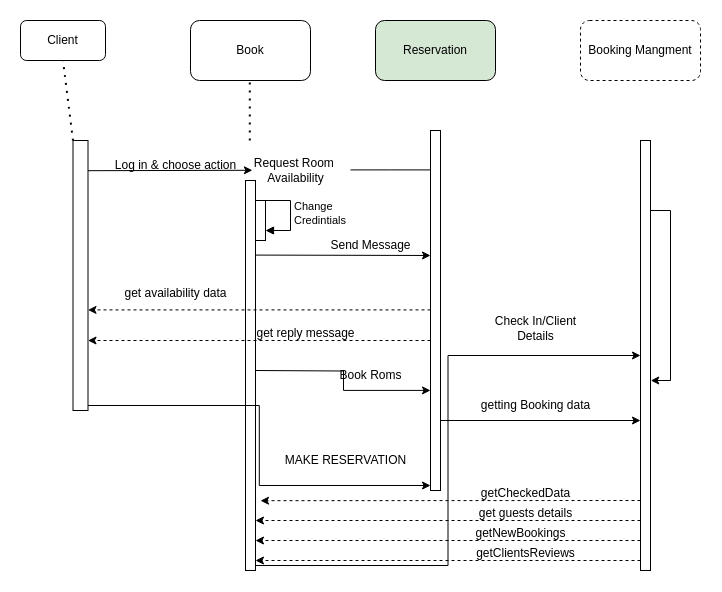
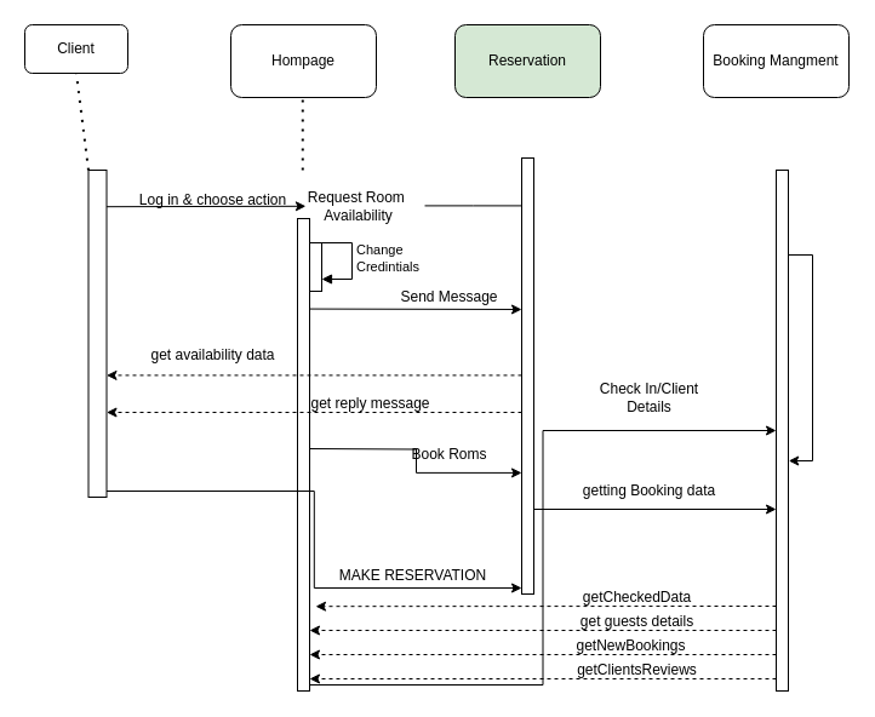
- <mxCell id="3" value="Book" style="rounded=1;whiteSpace=wrap;html=1;" parent="1" vertex="1"><mxGeometry x="190" y="20" width="120" height="60" as="geometry" /></mxCell>
+ <mxCell id="3" value="Hompage" style="rounded=1;whiteSpace=wrap;html=1;" parent="1" vertex="1"><mxGeometry x="190" y="20" width="120" height="60" as="geometry" /></mxCell>
- <mxCell id="5" value="Booking Mangment" style="rounded=1;whiteSpace=wrap;html=1;dashed=1;" parent="1" vertex="1"><mxGeometry x="580" y="20" width="120" height="60" as="geometry" /></mxCell>
+ <mxCell id="5" value="Booking Mangment" style="rounded=1;whiteSpace=wrap;html=1;" parent="1" vertex="1"><mxGeometry x="580" y="20" width="120" height="60" as="geometry" /></mxCell>
- <mxCell id="29" value="MAKE RESERVATION" style="text;html=1;align=center;verticalAlign=middle;resizable=0;points=[];autosize=1;strokeColor=none;fillColor=none;" vertex="1" parent="1"><mxGeometry x="275" y="445" width="140" height="30" as="geometry" /></mxCell>
+ <mxCell id="29" value="MAKE RESERVATION" style="text;html=1;align=center;verticalAlign=middle;resizable=0;points=[];autosize=1;strokeColor=none;fillColor=none;" vertex="1" parent="1"><mxGeometry x="270" y="460" width="140" height="30" as="geometry" /></mxCell>
